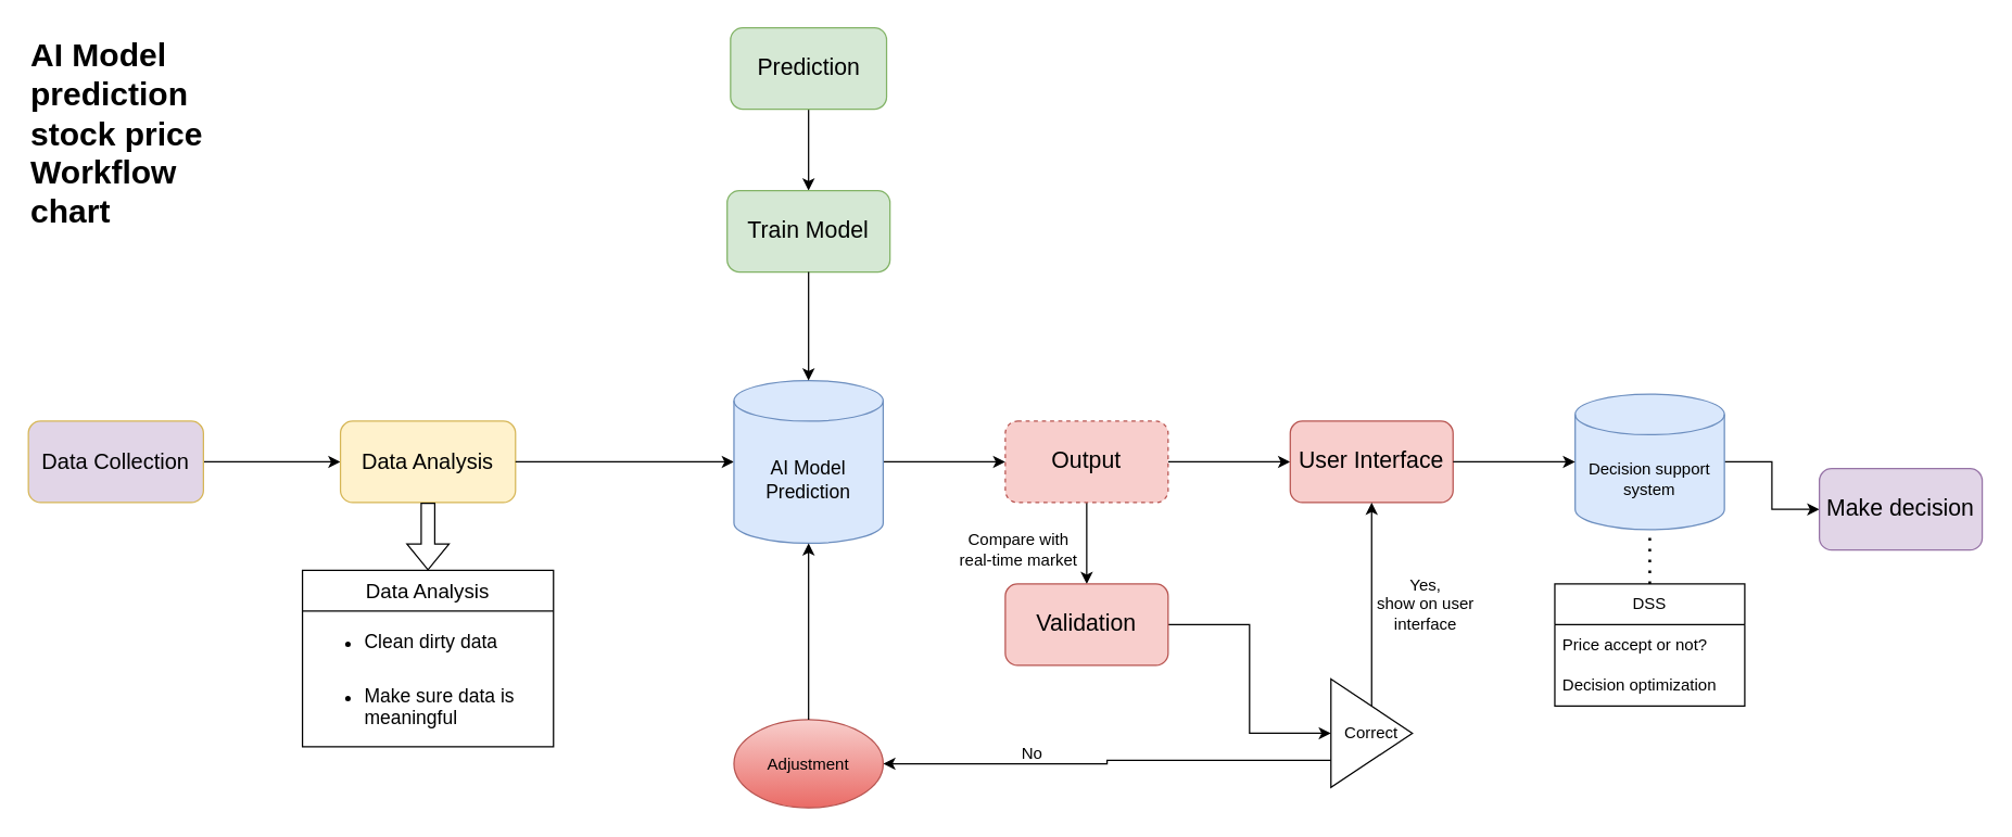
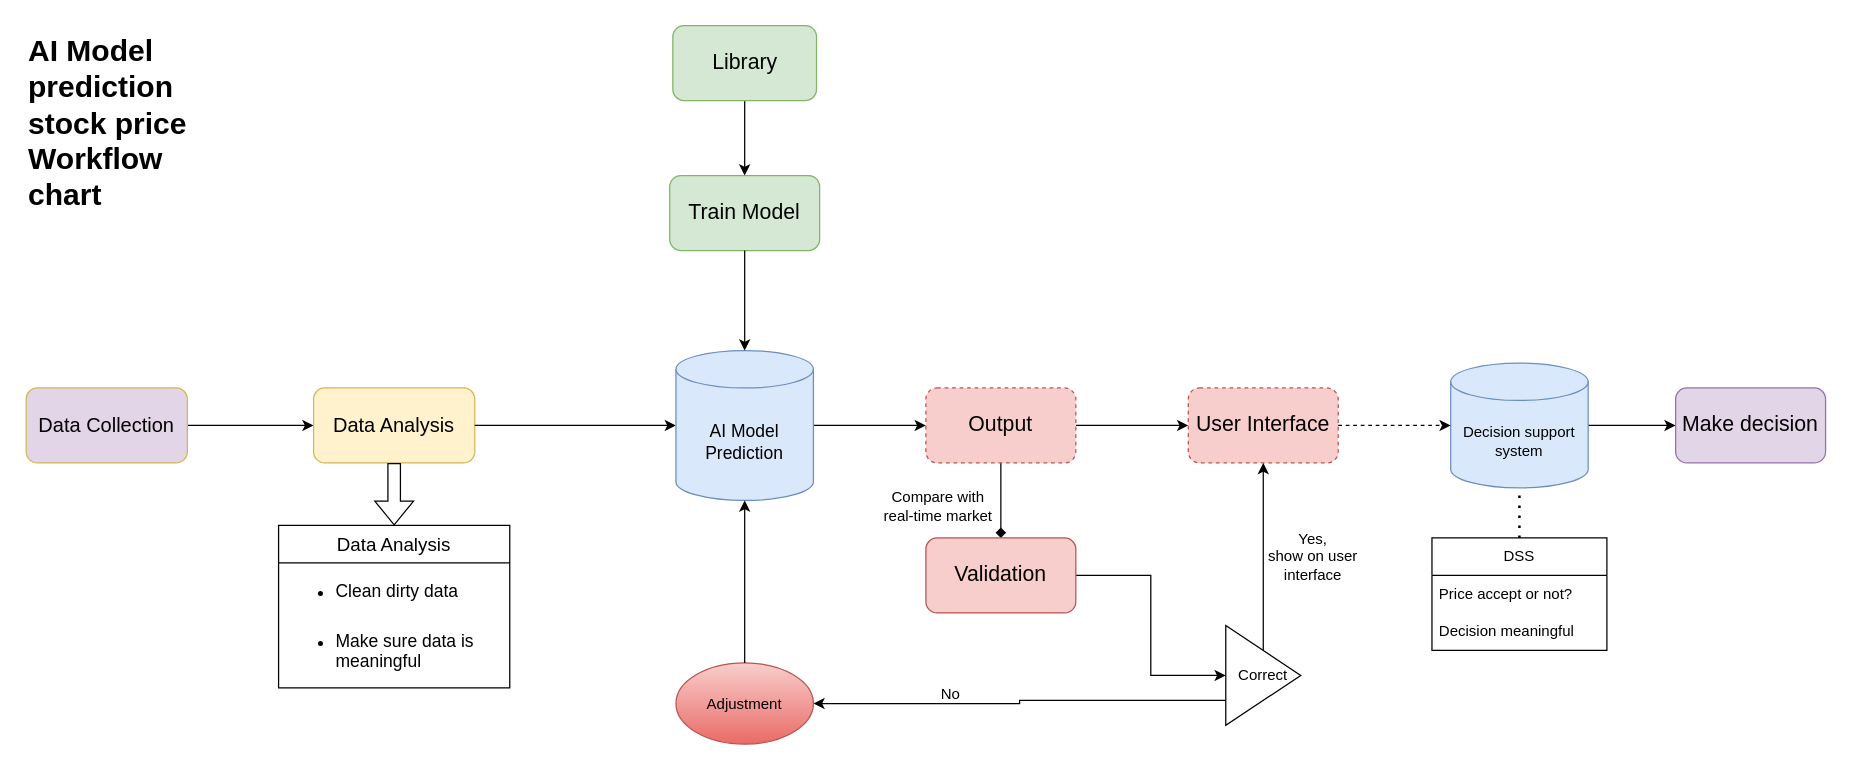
- <mxCell id="17" value="&lt;span style=&quot;font-size: 17px;&quot;&gt;Prediction&lt;/span&gt;" style="rounded=1;whiteSpace=wrap;html=1;fillColor=#d5e8d4;strokeColor=#82b366;" vertex="1" parent="1"><mxGeometry x="537.5" y="20" width="115" height="60" as="geometry" /></mxCell>
+ <mxCell id="17" value="&lt;span style=&quot;font-size: 17px;&quot;&gt;Library&lt;/span&gt;" style="rounded=1;whiteSpace=wrap;html=1;fillColor=#d5e8d4;strokeColor=#82b366;" vertex="1" parent="1"><mxGeometry x="537.5" y="20" width="115" height="60" as="geometry" /></mxCell>
- <mxCell id="20" value="&lt;span style=&quot;font-size: 17px;&quot;&gt;User Interface&lt;/span&gt;" style="rounded=1;whiteSpace=wrap;html=1;fillColor=#f8cecc;strokeColor=#b85450;" vertex="1" parent="1"><mxGeometry x="950" y="310" width="120" height="60" as="geometry" /></mxCell>
+ <mxCell id="20" value="&lt;span style=&quot;font-size: 17px;&quot;&gt;User Interface&lt;/span&gt;" style="rounded=1;whiteSpace=wrap;html=1;fillColor=#f8cecc;strokeColor=#b85450;dashed=1;" vertex="1" parent="1"><mxGeometry x="950" y="310" width="120" height="60" as="geometry" /></mxCell>
- <mxCell id="32" style="edgeStyle=orthogonalEdgeStyle;rounded=0;orthogonalLoop=1;jettySize=auto;html=1;exitX=1;exitY=0.5;exitDx=0;exitDy=0;entryX=0;entryY=0.5;entryDx=0;entryDy=0;entryPerimeter=0;" edge="1" parent="1" source="20" target="31"><mxGeometry relative="1" as="geometry" /></mxCell>
+ <mxCell id="32" style="edgeStyle=orthogonalEdgeStyle;rounded=0;orthogonalLoop=1;jettySize=auto;html=1;exitX=1;exitY=0.5;exitDx=0;exitDy=0;entryX=0;entryY=0.5;entryDx=0;entryDy=0;entryPerimeter=0;dashed=1;" edge="1" parent="1" source="20" target="31"><mxGeometry relative="1" as="geometry" /></mxCell>
- <mxCell id="37" value="&lt;span style=&quot;font-size: 17px;&quot;&gt;Make decision&lt;/span&gt;" style="rounded=1;whiteSpace=wrap;html=1;fillColor=#e1d5e7;strokeColor=#9673a6;" vertex="1" parent="1"><mxGeometry x="1340" y="345" width="120" height="60" as="geometry" /></mxCell>
+ <mxCell id="37" value="&lt;span style=&quot;font-size: 17px;&quot;&gt;Make decision&lt;/span&gt;" style="rounded=1;whiteSpace=wrap;html=1;fillColor=#e1d5e7;strokeColor=#9673a6;" vertex="1" parent="1"><mxGeometry x="1340" y="310" width="120" height="60" as="geometry" /></mxCell>
- <mxCell id="6" style="edgeStyle=orthogonalEdgeStyle;rounded=0;orthogonalLoop=1;jettySize=auto;html=1;exitX=0.5;exitY=1;exitDx=0;exitDy=0;entryX=0.5;entryY=0;entryDx=0;entryDy=0;" edge="1" parent="1" source="7" target="22"><mxGeometry relative="1" as="geometry" /></mxCell>
+ <mxCell id="6" style="edgeStyle=orthogonalEdgeStyle;rounded=0;orthogonalLoop=1;jettySize=auto;html=1;exitX=0.5;exitY=1;exitDx=0;exitDy=0;entryX=0.5;entryY=0;entryDx=0;entryDy=0;endArrow=diamond;" edge="1" parent="1" source="7" target="22"><mxGeometry relative="1" as="geometry" /></mxCell>
- <mxCell id="35" value="Decision optimization" style="text;strokeColor=none;fillColor=none;align=left;verticalAlign=middle;spacingLeft=4;spacingRight=4;overflow=hidden;points=[[0,0.5],[1,0.5]];portConstraint=eastwest;rotatable=0;whiteSpace=wrap;html=1;" vertex="1" parent="33"><mxGeometry y="60" width="140" height="30" as="geometry" /></mxCell>
+ <mxCell id="35" value="Decision meaningful" style="text;strokeColor=none;fillColor=none;align=left;verticalAlign=middle;spacingLeft=4;spacingRight=4;overflow=hidden;points=[[0,0.5],[1,0.5]];portConstraint=eastwest;rotatable=0;whiteSpace=wrap;html=1;" vertex="1" parent="33"><mxGeometry y="60" width="140" height="30" as="geometry" /></mxCell>
